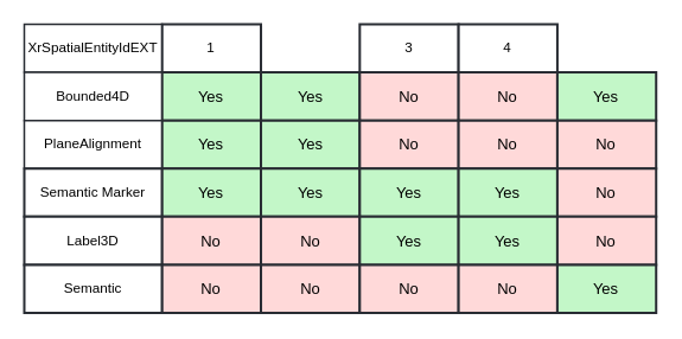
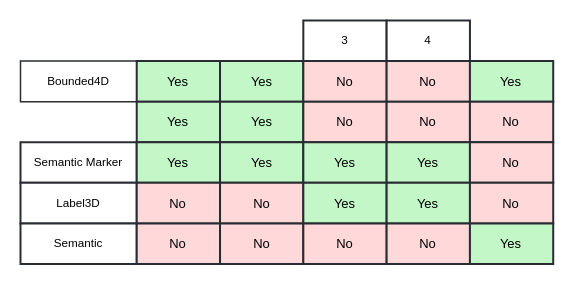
- <mxCell id="3" value="XrSpatialEntityIdEXT" style="shape=partialRectangle;html=1;whiteSpace=wrap;connectable=0;fillColor=#ffffff;strokeOpacity=100;verticalAlign=middle;spacing=3.8;strokeColor=#282c33;rounded=1;absoluteArcSize=1;arcSize=9;strokeWidth=1.5;fontSize=11.7;" vertex="1" parent="2"><mxGeometry width="116.227" height="40.584" as="geometry" /></mxCell>
- <mxCell id="4" value="1" style="shape=partialRectangle;html=1;whiteSpace=wrap;connectable=0;fillColor=#ffffff;strokeWidth=2;strokeOpacity=100;verticalAlign=middle;spacing=3.8;strokeColor=#282c33;rounded=1;absoluteArcSize=1;arcSize=9;fontSize=11.7;" vertex="1" parent="2"><mxGeometry x="116.227" width="83.3" height="40.584" as="geometry" /></mxCell>
- <mxCell id="13" value="PlaneAlignment" style="shape=partialRectangle;html=1;whiteSpace=wrap;connectable=0;fillColor=#ffffff;strokeOpacity=100;verticalAlign=middle;spacing=3.8;strokeColor=#282c33;rounded=1;absoluteArcSize=1;arcSize=9;strokeWidth=1.5;fontSize=11.7;" vertex="1" parent="2"><mxGeometry y="81.168" width="116.227" height="40.584" as="geometry" /></mxCell>
